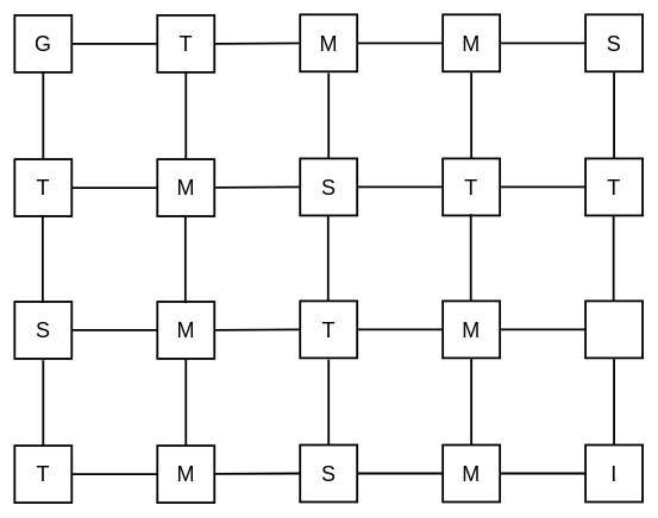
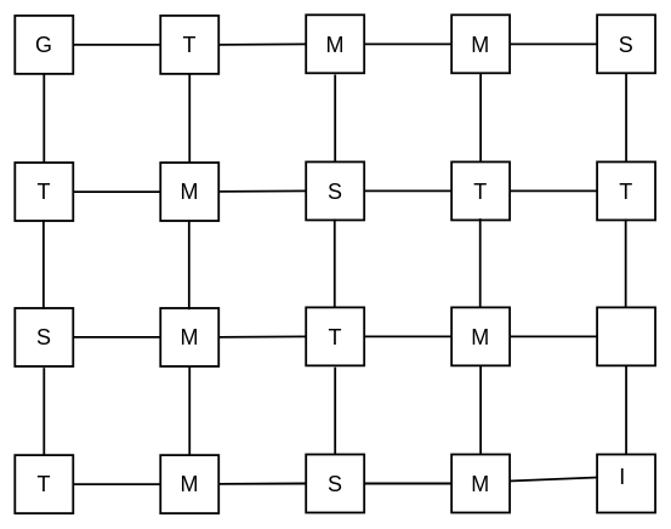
- <mxCell id="46" value="&lt;font style=&quot;font-size: 30px&quot;&gt;I&lt;/font&gt;" style="text;html=1;strokeColor=none;fillColor=none;align=center;verticalAlign=middle;whiteSpace=wrap;rounded=0;strokeWidth=3;" vertex="1" parent="1"><mxGeometry x="830" y="649" width="60" height="30" as="geometry" /></mxCell>
+ <mxCell id="46" value="&lt;font style=&quot;font-size: 30px&quot;&gt;I&lt;/font&gt;" style="text;html=1;strokeColor=none;fillColor=none;align=center;verticalAlign=middle;whiteSpace=wrap;rounded=0;strokeWidth=3;" vertex="1" parent="1"><mxGeometry x="825" y="639" width="60" height="30" as="geometry" /></mxCell>
